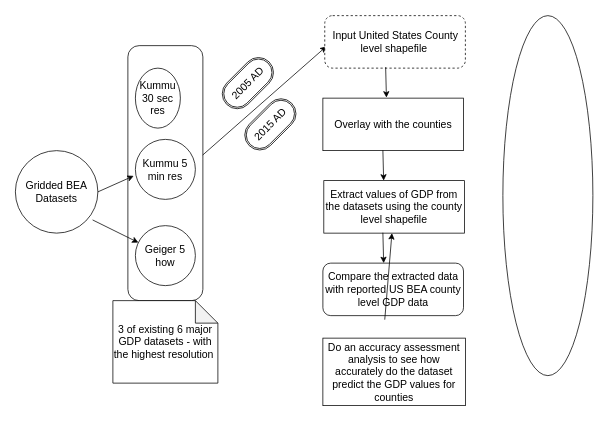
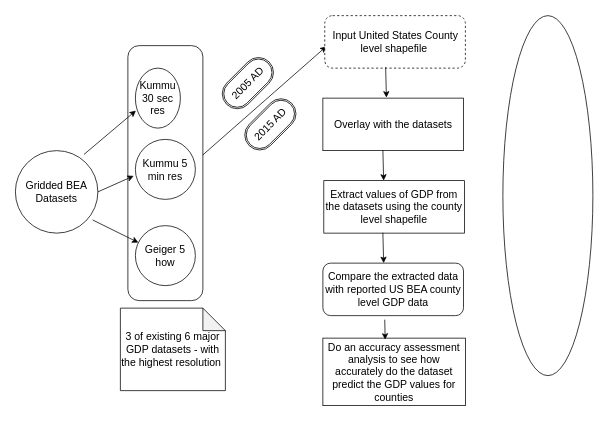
- <mxCell id="11" value="Overlay with the counties" style="rounded=0;whiteSpace=wrap;html=1;fontSize=14;" parent="1" vertex="1"><mxGeometry x="430" y="130" width="187.5" height="70" as="geometry" /></mxCell>
+ <mxCell id="11" value="Overlay with the datasets" style="rounded=0;whiteSpace=wrap;html=1;fontSize=14;" parent="1" vertex="1"><mxGeometry x="430" y="130" width="187.5" height="70" as="geometry" /></mxCell>
+ <mxCell id="16" value="" style="endArrow=classic;html=1;fontSize=14;exitX=0.832;exitY=0.046;exitDx=0;exitDy=0;exitPerimeter=0;entryX=0.012;entryY=0.708;entryDx=0;entryDy=0;entryPerimeter=0;" parent="1" source="3" target="10" edge="1"><mxGeometry width="50" height="50" relative="1" as="geometry"><mxPoint x="132.96" y="302.4" as="sourcePoint" /><mxPoint x="194.121" y="332.317" as="targetPoint" /></mxGeometry></mxCell>
- <mxCell id="20" value="" style="endArrow=classic;html=1;fontSize=14;exitX=0.44;exitY=1.077;exitDx=0;exitDy=0;exitPerimeter=0;" parent="1" source="12" target="13" edge="1"><mxGeometry width="50" height="50" relative="1" as="geometry"><mxPoint x="550" y="330" as="sourcePoint" /><mxPoint x="600" y="280" as="targetPoint" /></mxGeometry></mxCell>
+ <mxCell id="20" value="" style="endArrow=classic;html=1;fontSize=14;exitX=0.44;exitY=1.077;exitDx=0;exitDy=0;exitPerimeter=0;entryX=0.437;entryY=0.023;entryDx=0;entryDy=0;entryPerimeter=0;" parent="1" source="12" target="7" edge="1"><mxGeometry width="50" height="50" relative="1" as="geometry"><mxPoint x="550" y="330" as="sourcePoint" /><mxPoint x="600" y="280" as="targetPoint" /></mxGeometry></mxCell>
- <mxCell id="21" value="3 of existing 6 major GDP datasets - with the highest resolution&amp;nbsp;" style="shape=note;whiteSpace=wrap;html=1;backgroundOutline=1;darkOpacity=0.05;rounded=1;fontSize=14;" parent="1" vertex="1"><mxGeometry x="150" y="400" width="140" height="110" as="geometry" /></mxCell>
+ <mxCell id="21" value="3 of existing 6 major GDP datasets - with the highest resolution&amp;nbsp;" style="shape=note;whiteSpace=wrap;html=1;backgroundOutline=1;darkOpacity=0.05;rounded=1;fontSize=14;" parent="1" vertex="1"><mxGeometry x="160" y="410" width="140" height="110" as="geometry" /></mxCell>
